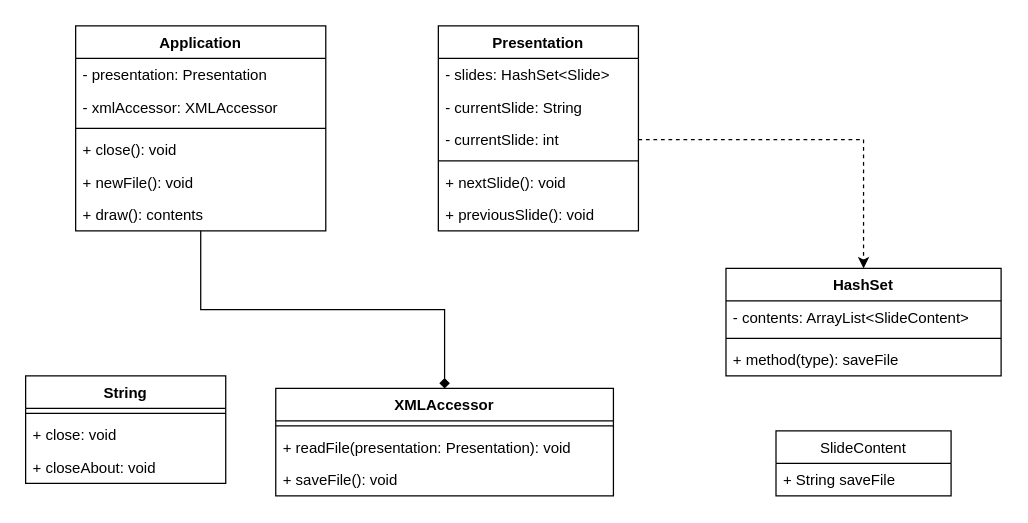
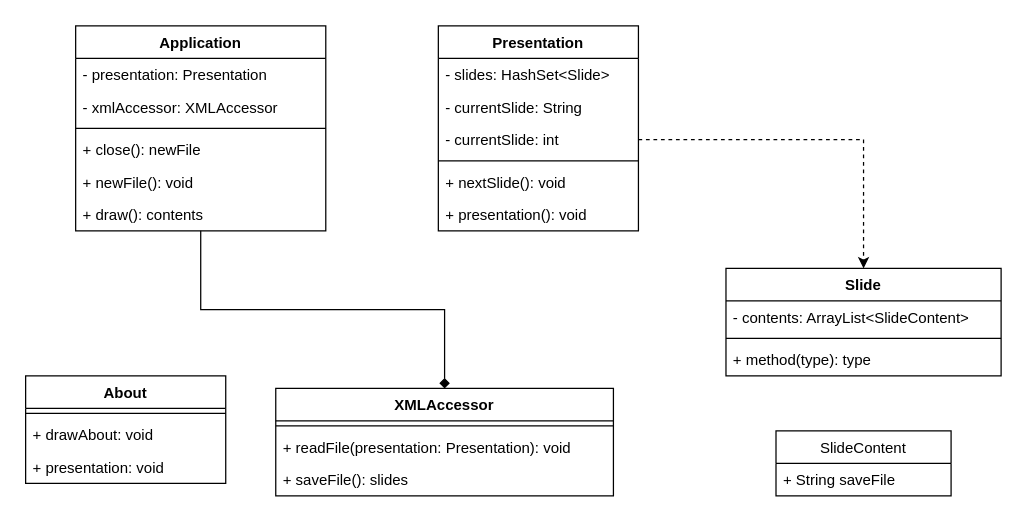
- <mxCell id="7" value="+ close(): void" style="text;strokeColor=none;fillColor=none;align=left;verticalAlign=top;spacingLeft=4;spacingRight=4;overflow=hidden;rotatable=0;points=[[0,0.5],[1,0.5]];portConstraint=eastwest;" vertex="1" parent="3"><mxGeometry y="86" width="200" height="26" as="geometry" /></mxCell>
+ <mxCell id="7" value="+ close(): newFile" style="text;strokeColor=none;fillColor=none;align=left;verticalAlign=top;spacingLeft=4;spacingRight=4;overflow=hidden;rotatable=0;points=[[0,0.5],[1,0.5]];portConstraint=eastwest;" vertex="1" parent="3"><mxGeometry y="86" width="200" height="26" as="geometry" /></mxCell>
- <mxCell id="20" value="+ previousSlide(): void" style="text;strokeColor=none;fillColor=none;align=left;verticalAlign=top;spacingLeft=4;spacingRight=4;overflow=hidden;rotatable=0;points=[[0,0.5],[1,0.5]];portConstraint=eastwest;" vertex="1" parent="14"><mxGeometry y="138" width="160" height="26" as="geometry" /></mxCell>
+ <mxCell id="20" value="+ presentation(): void" style="text;strokeColor=none;fillColor=none;align=left;verticalAlign=top;spacingLeft=4;spacingRight=4;overflow=hidden;rotatable=0;points=[[0,0.5],[1,0.5]];portConstraint=eastwest;" vertex="1" parent="14"><mxGeometry y="138" width="160" height="26" as="geometry" /></mxCell>
- <mxCell id="10" value="HashSet" style="swimlane;fontStyle=1;align=center;verticalAlign=top;childLayout=stackLayout;horizontal=1;startSize=26;horizontalStack=0;resizeParent=1;resizeParentMax=0;resizeLast=0;collapsible=1;marginBottom=0;" vertex="1" parent="1"><mxGeometry x="580" y="214" width="220" height="86" as="geometry" /></mxCell>
+ <mxCell id="10" value="Slide" style="swimlane;fontStyle=1;align=center;verticalAlign=top;childLayout=stackLayout;horizontal=1;startSize=26;horizontalStack=0;resizeParent=1;resizeParentMax=0;resizeLast=0;collapsible=1;marginBottom=0;" vertex="1" parent="1"><mxGeometry x="580" y="214" width="220" height="86" as="geometry" /></mxCell>
- <mxCell id="13" value="+ method(type): saveFile" style="text;strokeColor=none;fillColor=none;align=left;verticalAlign=top;spacingLeft=4;spacingRight=4;overflow=hidden;rotatable=0;points=[[0,0.5],[1,0.5]];portConstraint=eastwest;" vertex="1" parent="10"><mxGeometry y="60" width="220" height="26" as="geometry" /></mxCell>
+ <mxCell id="13" value="+ method(type): type" style="text;strokeColor=none;fillColor=none;align=left;verticalAlign=top;spacingLeft=4;spacingRight=4;overflow=hidden;rotatable=0;points=[[0,0.5],[1,0.5]];portConstraint=eastwest;" vertex="1" parent="10"><mxGeometry y="60" width="220" height="26" as="geometry" /></mxCell>
- <mxCell id="22" value="String" style="swimlane;fontStyle=1;align=center;verticalAlign=top;childLayout=stackLayout;horizontal=1;startSize=26;horizontalStack=0;resizeParent=1;resizeParentMax=0;resizeLast=0;collapsible=1;marginBottom=0;" vertex="1" parent="1"><mxGeometry x="20" y="300" width="160" height="86" as="geometry"><mxRectangle x="90" y="190" width="100" height="26" as="alternateBounds" /></mxGeometry></mxCell>
+ <mxCell id="22" value="About" style="swimlane;fontStyle=1;align=center;verticalAlign=top;childLayout=stackLayout;horizontal=1;startSize=26;horizontalStack=0;resizeParent=1;resizeParentMax=0;resizeLast=0;collapsible=1;marginBottom=0;" vertex="1" parent="1"><mxGeometry x="20" y="300" width="160" height="86" as="geometry"><mxRectangle x="90" y="190" width="100" height="26" as="alternateBounds" /></mxGeometry></mxCell>
- <mxCell id="24" value="+ close: void" style="text;strokeColor=none;fillColor=none;align=left;verticalAlign=top;spacingLeft=4;spacingRight=4;overflow=hidden;rotatable=0;points=[[0,0.5],[1,0.5]];portConstraint=eastwest;" vertex="1" parent="22"><mxGeometry y="34" width="160" height="26" as="geometry" /></mxCell>
+ <mxCell id="24" value="+ drawAbout: void" style="text;strokeColor=none;fillColor=none;align=left;verticalAlign=top;spacingLeft=4;spacingRight=4;overflow=hidden;rotatable=0;points=[[0,0.5],[1,0.5]];portConstraint=eastwest;" vertex="1" parent="22"><mxGeometry y="34" width="160" height="26" as="geometry" /></mxCell>
- <mxCell id="25" value="+ closeAbout: void" style="text;strokeColor=none;fillColor=none;align=left;verticalAlign=top;spacingLeft=4;spacingRight=4;overflow=hidden;rotatable=0;points=[[0,0.5],[1,0.5]];portConstraint=eastwest;" vertex="1" parent="22"><mxGeometry y="60" width="160" height="26" as="geometry" /></mxCell>
+ <mxCell id="25" value="+ presentation: void" style="text;strokeColor=none;fillColor=none;align=left;verticalAlign=top;spacingLeft=4;spacingRight=4;overflow=hidden;rotatable=0;points=[[0,0.5],[1,0.5]];portConstraint=eastwest;" vertex="1" parent="22"><mxGeometry y="60" width="160" height="26" as="geometry" /></mxCell>
- <mxCell id="29" value="+ saveFile(): void" style="text;strokeColor=none;fillColor=none;align=left;verticalAlign=top;spacingLeft=4;spacingRight=4;overflow=hidden;rotatable=0;points=[[0,0.5],[1,0.5]];portConstraint=eastwest;" vertex="1" parent="26"><mxGeometry y="60" width="270" height="26" as="geometry" /></mxCell>
+ <mxCell id="29" value="+ saveFile(): slides" style="text;strokeColor=none;fillColor=none;align=left;verticalAlign=top;spacingLeft=4;spacingRight=4;overflow=hidden;rotatable=0;points=[[0,0.5],[1,0.5]];portConstraint=eastwest;" vertex="1" parent="26"><mxGeometry y="60" width="270" height="26" as="geometry" /></mxCell>
